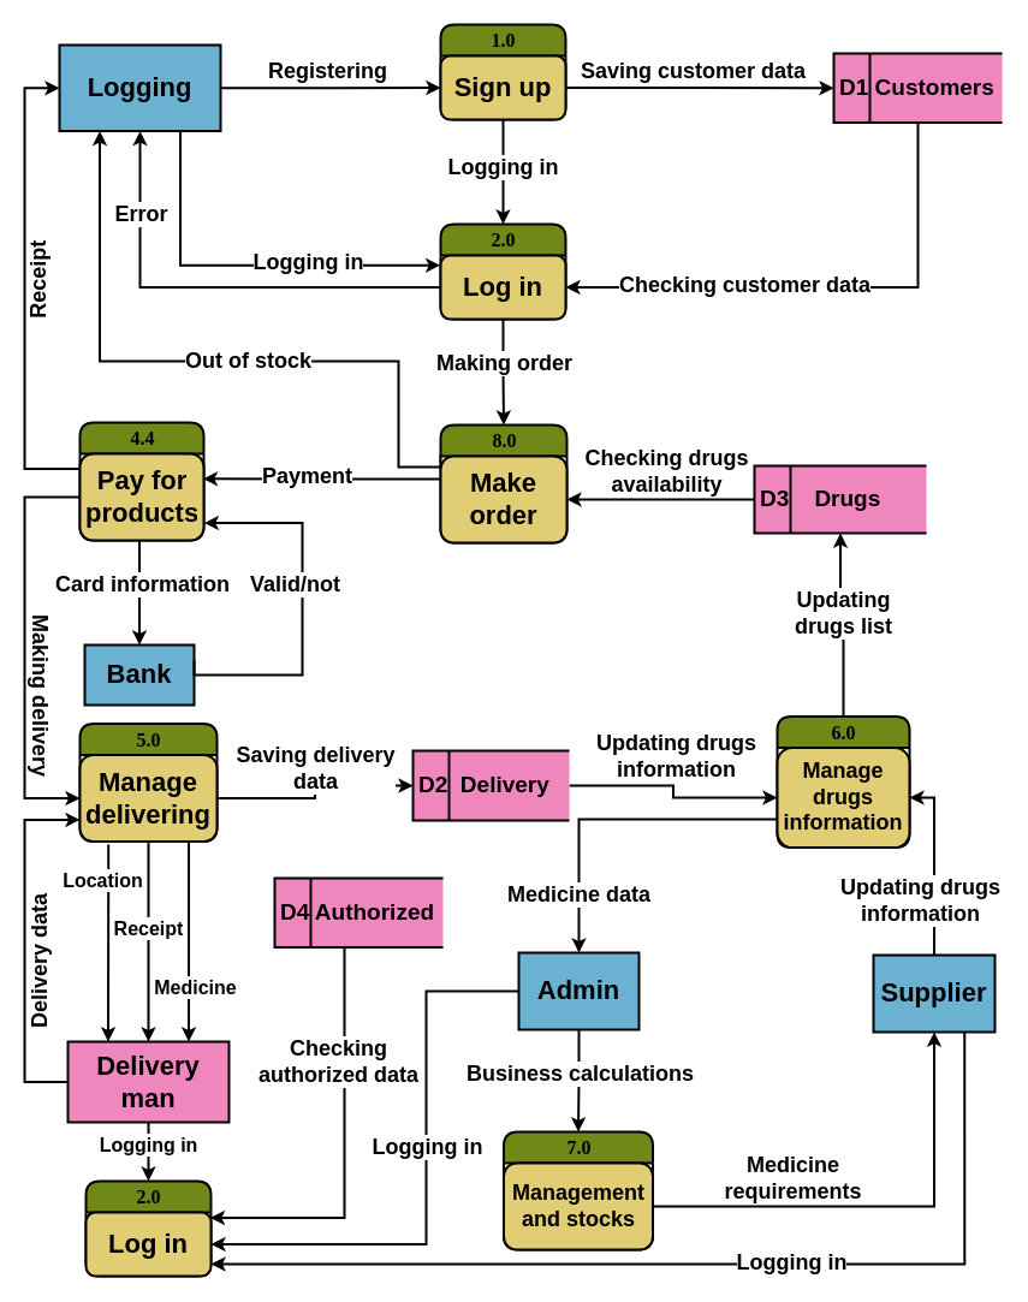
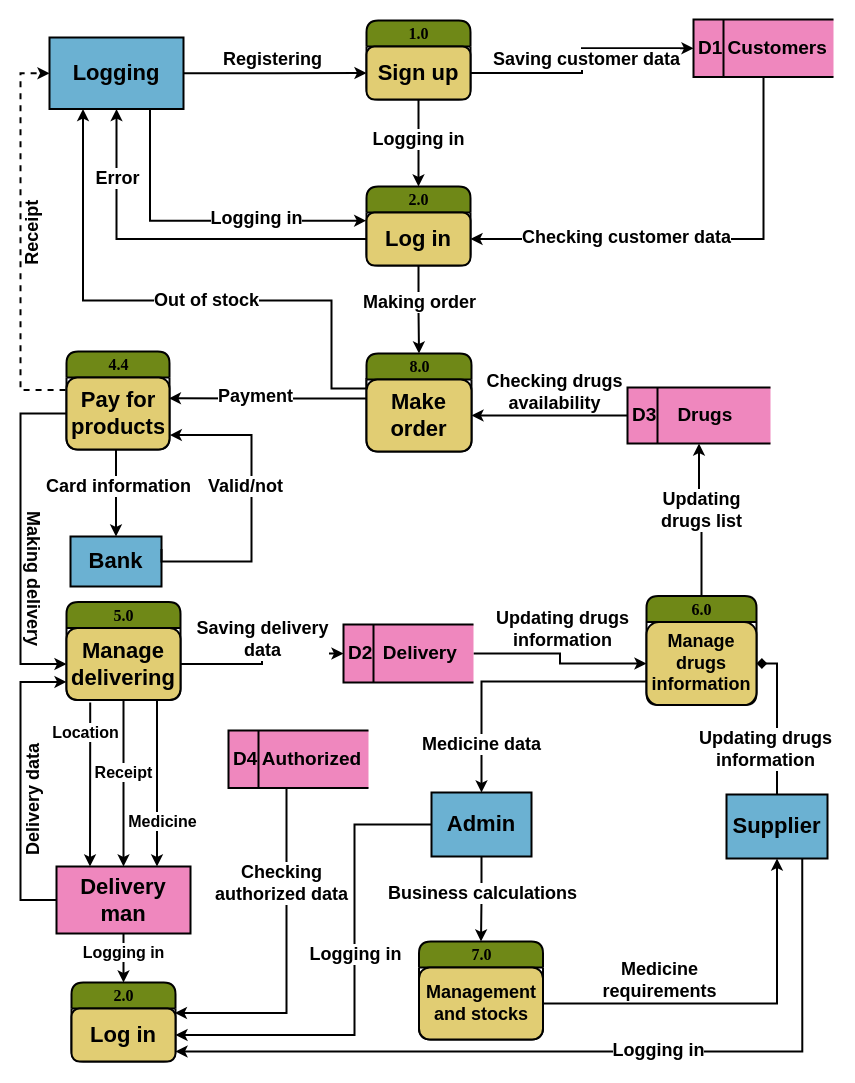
- <mxCell id="51" value="&lt;font size=&quot;1&quot; style=&quot;&quot;&gt;&lt;b style=&quot;font-size: 19px;&quot;&gt;D1 Customers&lt;/b&gt;&lt;/font&gt;" style="html=1;dashed=0;whiteSpace=wrap;shape=mxgraph.dfd.dataStoreID;align=left;spacingLeft=3;points=[[0,0],[0.5,0],[1,0],[0,0.5],[1,0.5],[0,1],[0.5,1],[1,1]];strokeWidth=2;fillColor=#EF87BE;" parent="1" vertex="1"><mxGeometry x="693" y="44" width="140" height="57.5" as="geometry" /></mxCell>
+ <mxCell id="51" value="&lt;font size=&quot;1&quot; style=&quot;&quot;&gt;&lt;b style=&quot;font-size: 19px;&quot;&gt;D1 Customers&lt;/b&gt;&lt;/font&gt;" style="html=1;dashed=0;whiteSpace=wrap;shape=mxgraph.dfd.dataStoreID;align=left;spacingLeft=3;points=[[0,0],[0.5,0],[1,0],[0,0.5],[1,0.5],[0,1],[0.5,1],[1,1]];strokeWidth=2;fillColor=#EF87BE;" parent="1" vertex="1"><mxGeometry x="693" y="19" width="140" height="57.5" as="geometry" /></mxCell>
- <mxCell id="27" style="edgeStyle=orthogonalEdgeStyle;rounded=0;orthogonalLoop=1;jettySize=auto;html=1;exitX=-0.009;exitY=0.175;exitDx=0;exitDy=0;entryX=0;entryY=0.5;entryDx=0;entryDy=0;strokeWidth=2;exitPerimeter=0;" parent="1" source="30" target="8" edge="1"><mxGeometry relative="1" as="geometry"><Array as="points"><mxPoint x="20" y="390" /><mxPoint x="20" y="73" /></Array></mxGeometry></mxCell>
+ <mxCell id="27" style="edgeStyle=orthogonalEdgeStyle;rounded=0;orthogonalLoop=1;jettySize=auto;html=1;exitX=-0.009;exitY=0.175;exitDx=0;exitDy=0;entryX=0;entryY=0.5;entryDx=0;entryDy=0;strokeWidth=2;exitPerimeter=0;dashed=1;" parent="1" source="30" target="8" edge="1"><mxGeometry relative="1" as="geometry"><Array as="points"><mxPoint x="20" y="390" /><mxPoint x="20" y="73" /></Array></mxGeometry></mxCell>
- <mxCell id="10" style="edgeStyle=orthogonalEdgeStyle;rounded=0;orthogonalLoop=1;jettySize=auto;html=1;exitX=0.5;exitY=0;exitDx=0;exitDy=0;entryX=1;entryY=0.5;entryDx=0;entryDy=0;strokeWidth=2;" parent="1" source="12" target="40" edge="1"><mxGeometry relative="1" as="geometry" /></mxCell>
+ <mxCell id="10" style="edgeStyle=orthogonalEdgeStyle;rounded=0;orthogonalLoop=1;jettySize=auto;html=1;exitX=0.5;exitY=0;exitDx=0;exitDy=0;entryX=1;entryY=0.5;entryDx=0;entryDy=0;strokeWidth=2;endArrow=diamond;" parent="1" source="12" target="40" edge="1"><mxGeometry relative="1" as="geometry" /></mxCell>
